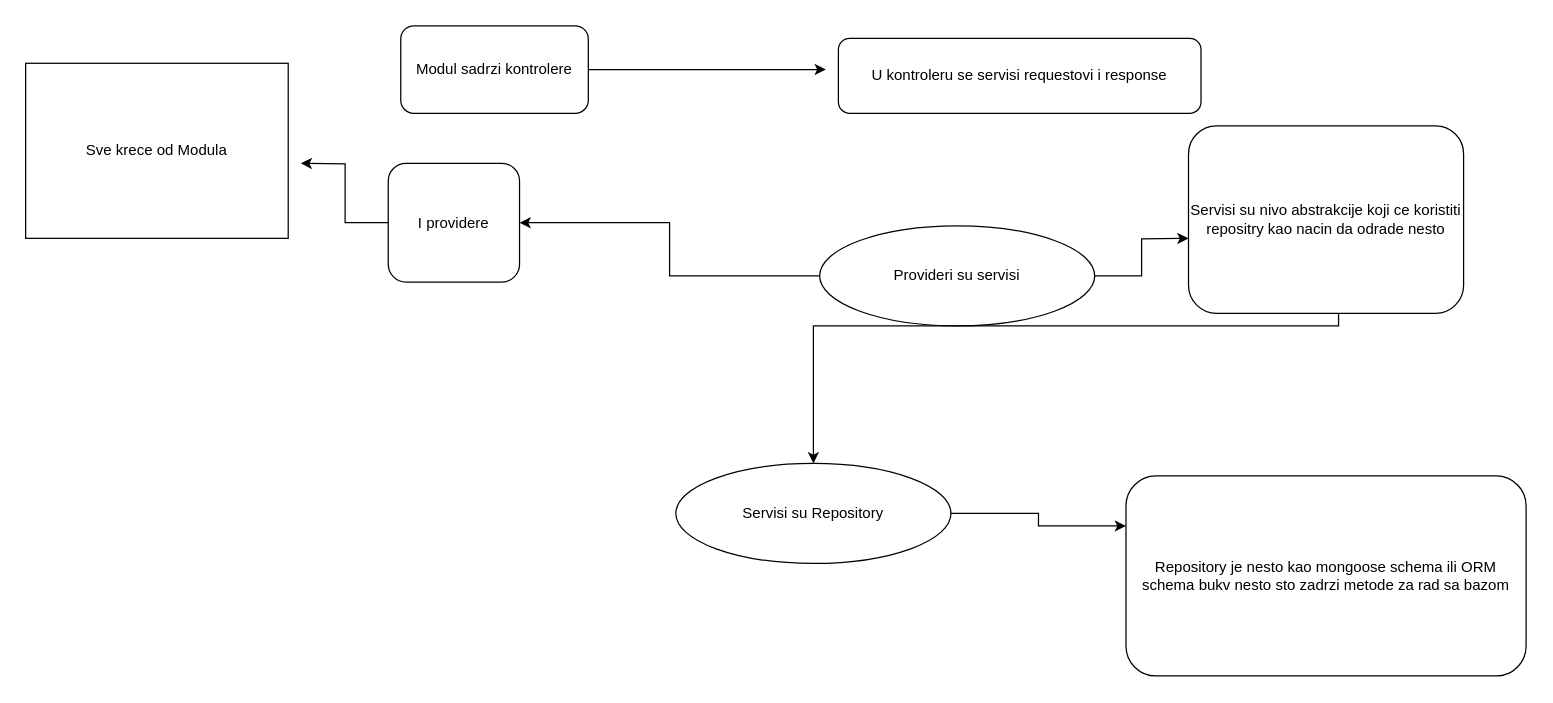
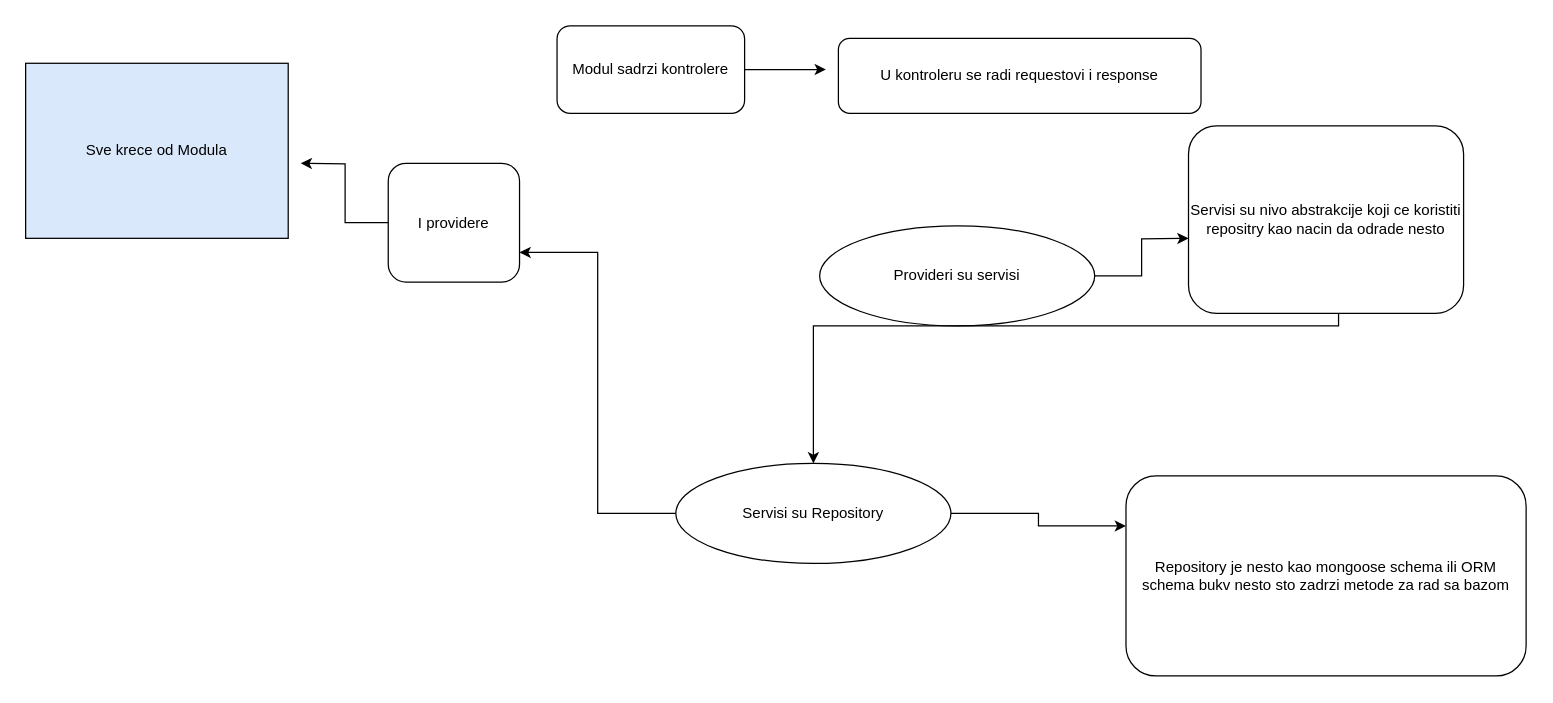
- <mxCell id="4" value="Modul sadrzi kontrolere" style="rounded=1;whiteSpace=wrap;html=1;" parent="1" vertex="1"><mxGeometry x="320" y="20" width="150" height="70" as="geometry" /></mxCell>
+ <mxCell id="4" value="Modul sadrzi kontrolere" style="rounded=1;whiteSpace=wrap;html=1;" parent="1" vertex="1"><mxGeometry x="445" y="20" width="150" height="70" as="geometry" /></mxCell>
- <mxCell id="13" value="U kontroleru se servisi requestovi i response" style="rounded=1;whiteSpace=wrap;html=1;" parent="1" vertex="1"><mxGeometry x="670" y="30" width="290" height="60" as="geometry" /></mxCell>
+ <mxCell id="13" value="U kontroleru se radi requestovi i response" style="rounded=1;whiteSpace=wrap;html=1;" parent="1" vertex="1"><mxGeometry x="670" y="30" width="290" height="60" as="geometry" /></mxCell>
- <mxCell id="2" value="Sve krece od Modula" style="rounded=0;whiteSpace=wrap;html=1;" parent="1" vertex="1"><mxGeometry x="20" y="50" width="210" height="140" as="geometry" /></mxCell>
+ <mxCell id="2" value="Sve krece od Modula" style="rounded=0;whiteSpace=wrap;html=1;fillColor=#dae8fc;" parent="1" vertex="1"><mxGeometry x="20" y="50" width="210" height="140" as="geometry" /></mxCell>
- <mxCell id="7" style="edgeStyle=orthogonalEdgeStyle;rounded=0;orthogonalLoop=1;jettySize=auto;html=1;" parent="1" source="9" target="6" edge="1"><mxGeometry relative="1" as="geometry" /></mxCell>
+ <mxCell id="10" style="edgeStyle=orthogonalEdgeStyle;rounded=0;orthogonalLoop=1;jettySize=auto;html=1;entryX=1;entryY=0.75;entryDx=0;entryDy=0;" parent="1" source="12" target="6" edge="1"><mxGeometry relative="1" as="geometry" /></mxCell>
